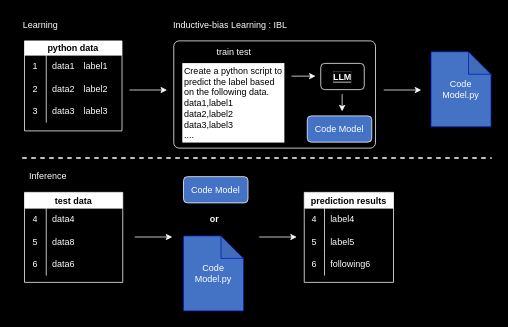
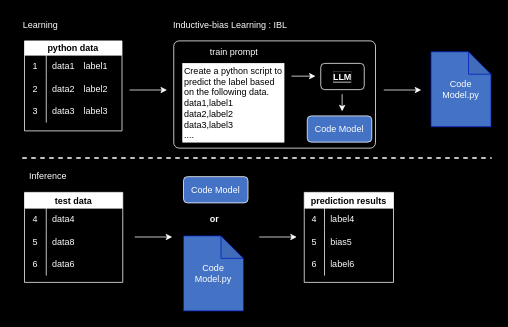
- <mxCell id="46" value="train test" style="text;html=1;align=center;verticalAlign=middle;resizable=0;points=[];autosize=1;strokeColor=none;fillColor=none;fontColor=#FFFFFF;" vertex="1" parent="1"><mxGeometry x="269.5" y="56" width="82" height="26" as="geometry" /></mxCell>
+ <mxCell id="46" value="train prompt" style="text;html=1;align=center;verticalAlign=middle;resizable=0;points=[];autosize=1;strokeColor=none;fillColor=none;fontColor=#FFFFFF;" vertex="1" parent="1"><mxGeometry x="269.5" y="56" width="82" height="26" as="geometry" /></mxCell>
- <mxCell id="33" value="&lt;font style=&quot;&quot;&gt;label5&lt;/font&gt;" style="shape=partialRectangle;html=1;whiteSpace=wrap;connectable=0;fillColor=none;top=0;left=0;bottom=0;right=0;align=left;spacingLeft=6;overflow=hidden;strokeColor=#FFFFFF;fontColor=#FFFFFF;labelBorderColor=none;labelBackgroundColor=none;" parent="31" vertex="1"><mxGeometry x="27" width="92" height="30" as="geometry"><mxRectangle width="92" height="30" as="alternateBounds" /></mxGeometry></mxCell>
+ <mxCell id="33" value="&lt;font style=&quot;&quot;&gt;bias5&lt;/font&gt;" style="shape=partialRectangle;html=1;whiteSpace=wrap;connectable=0;fillColor=none;top=0;left=0;bottom=0;right=0;align=left;spacingLeft=6;overflow=hidden;strokeColor=#FFFFFF;fontColor=#FFFFFF;labelBorderColor=none;labelBackgroundColor=none;" parent="31" vertex="1"><mxGeometry x="27" width="92" height="30" as="geometry"><mxRectangle width="92" height="30" as="alternateBounds" /></mxGeometry></mxCell>
- <mxCell id="36" value="&lt;font style=&quot;&quot;&gt;following6&lt;/font&gt;" style="shape=partialRectangle;html=1;whiteSpace=wrap;connectable=0;fillColor=none;top=0;left=0;bottom=0;right=0;align=left;spacingLeft=6;overflow=hidden;strokeColor=#FFFFFF;fontColor=#FFFFFF;labelBorderColor=none;labelBackgroundColor=none;" parent="34" vertex="1"><mxGeometry x="27" width="92" height="30" as="geometry"><mxRectangle width="92" height="30" as="alternateBounds" /></mxGeometry></mxCell>
+ <mxCell id="36" value="&lt;font style=&quot;&quot;&gt;label6&lt;/font&gt;" style="shape=partialRectangle;html=1;whiteSpace=wrap;connectable=0;fillColor=none;top=0;left=0;bottom=0;right=0;align=left;spacingLeft=6;overflow=hidden;strokeColor=#FFFFFF;fontColor=#FFFFFF;labelBorderColor=none;labelBackgroundColor=none;" parent="34" vertex="1"><mxGeometry x="27" width="92" height="30" as="geometry"><mxRectangle width="92" height="30" as="alternateBounds" /></mxGeometry></mxCell>
